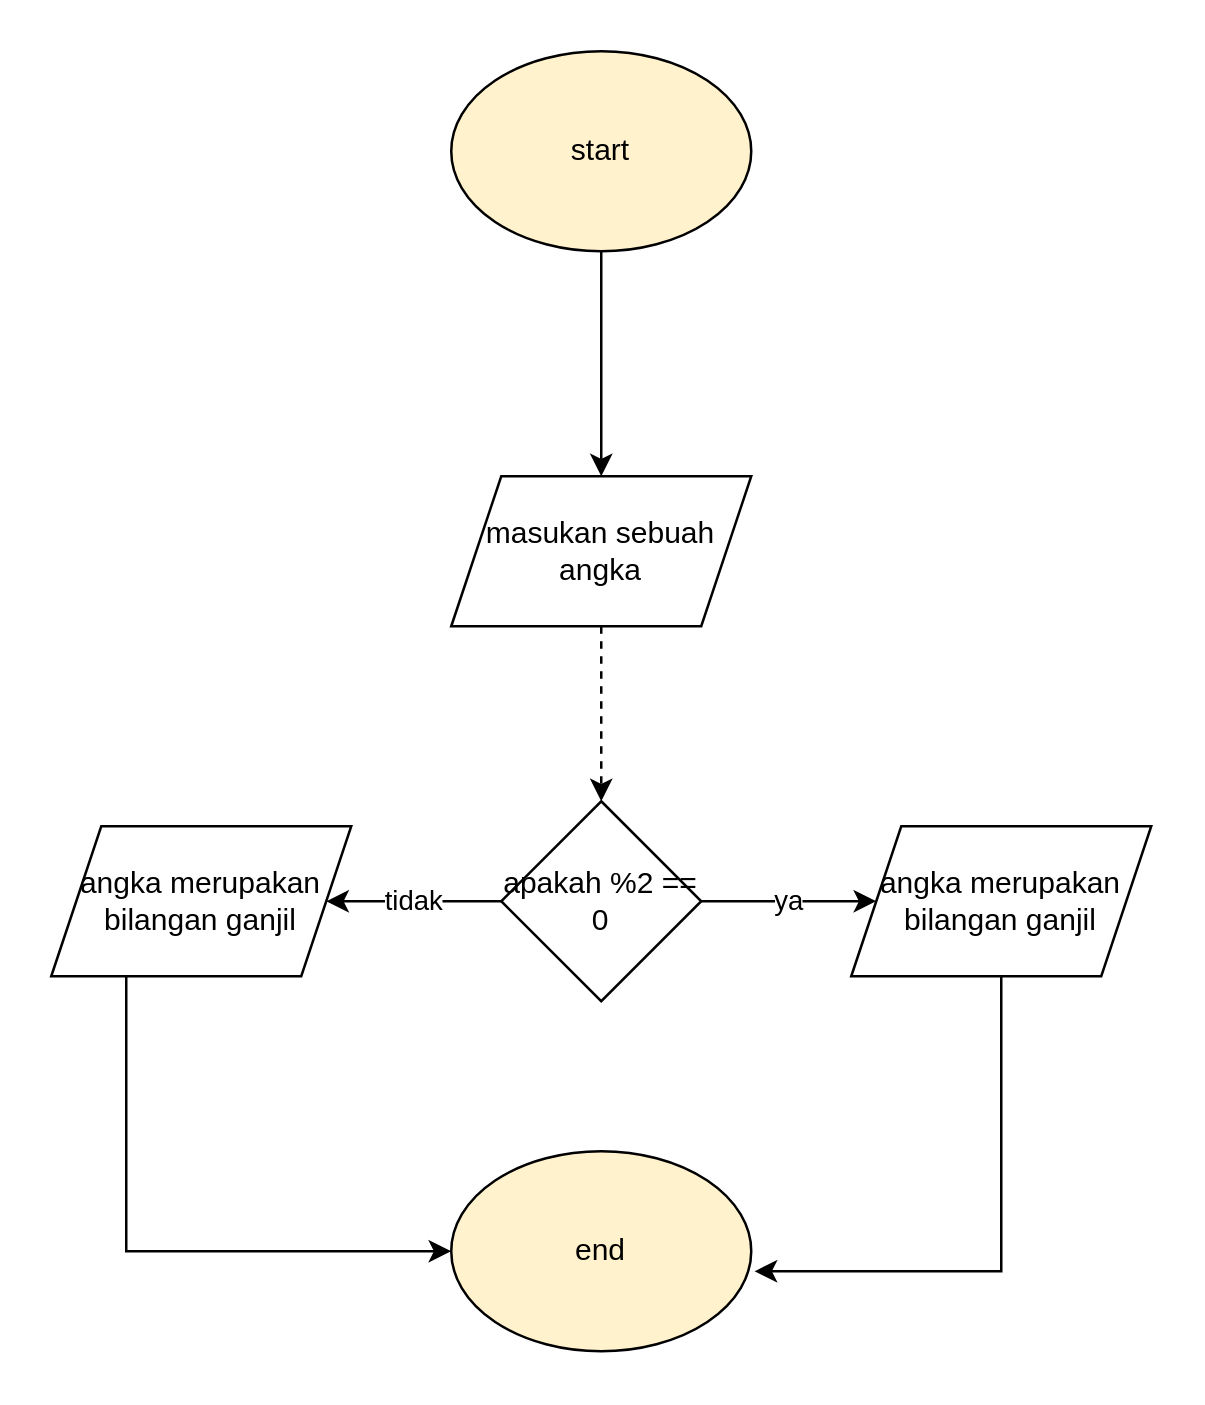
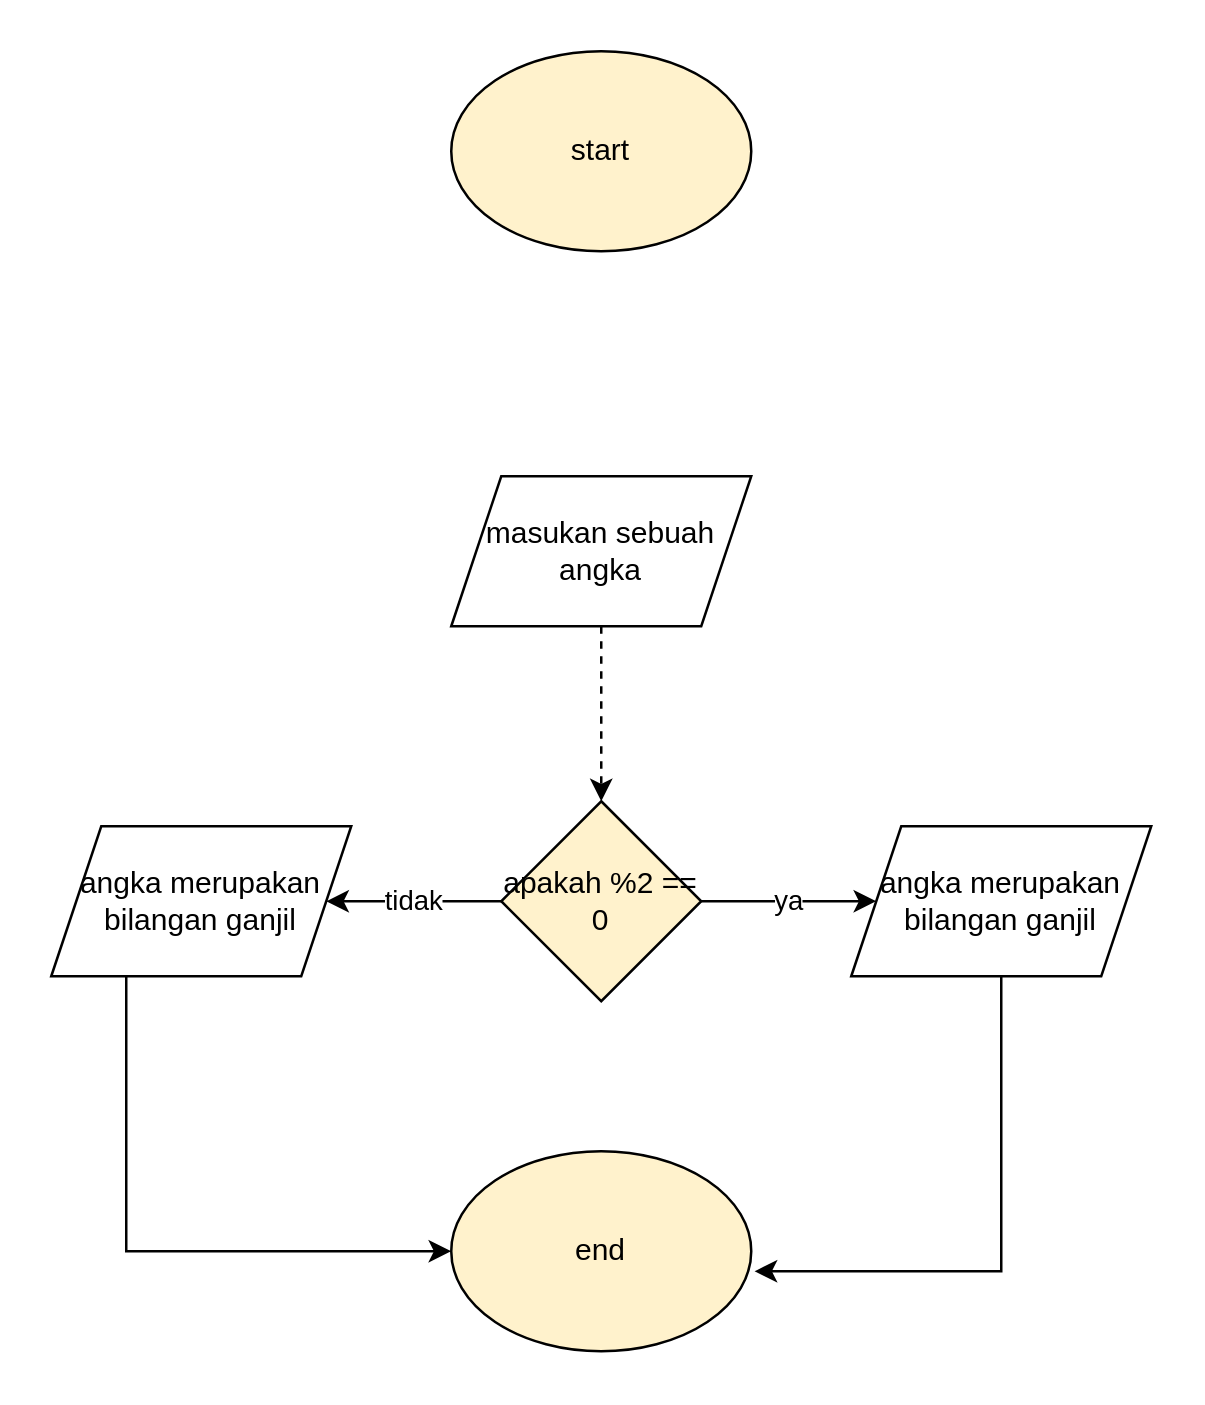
- <mxCell id="2" value="" style="edgeStyle=orthogonalEdgeStyle;rounded=0;orthogonalLoop=1;jettySize=auto;html=1;" edge="1" parent="1" source="3" target="5"><mxGeometry relative="1" as="geometry" /></mxCell>
- <mxCell id="8" value="apakah %2 == 0" style="rhombus;whiteSpace=wrap;html=1;" vertex="1" parent="1"><mxGeometry x="200" y="320" width="80" height="80" as="geometry" /></mxCell>
+ <mxCell id="8" value="apakah %2 == 0" style="rhombus;whiteSpace=wrap;html=1;fillColor=#fff2cc;" vertex="1" parent="1"><mxGeometry x="200" y="320" width="80" height="80" as="geometry" /></mxCell>
